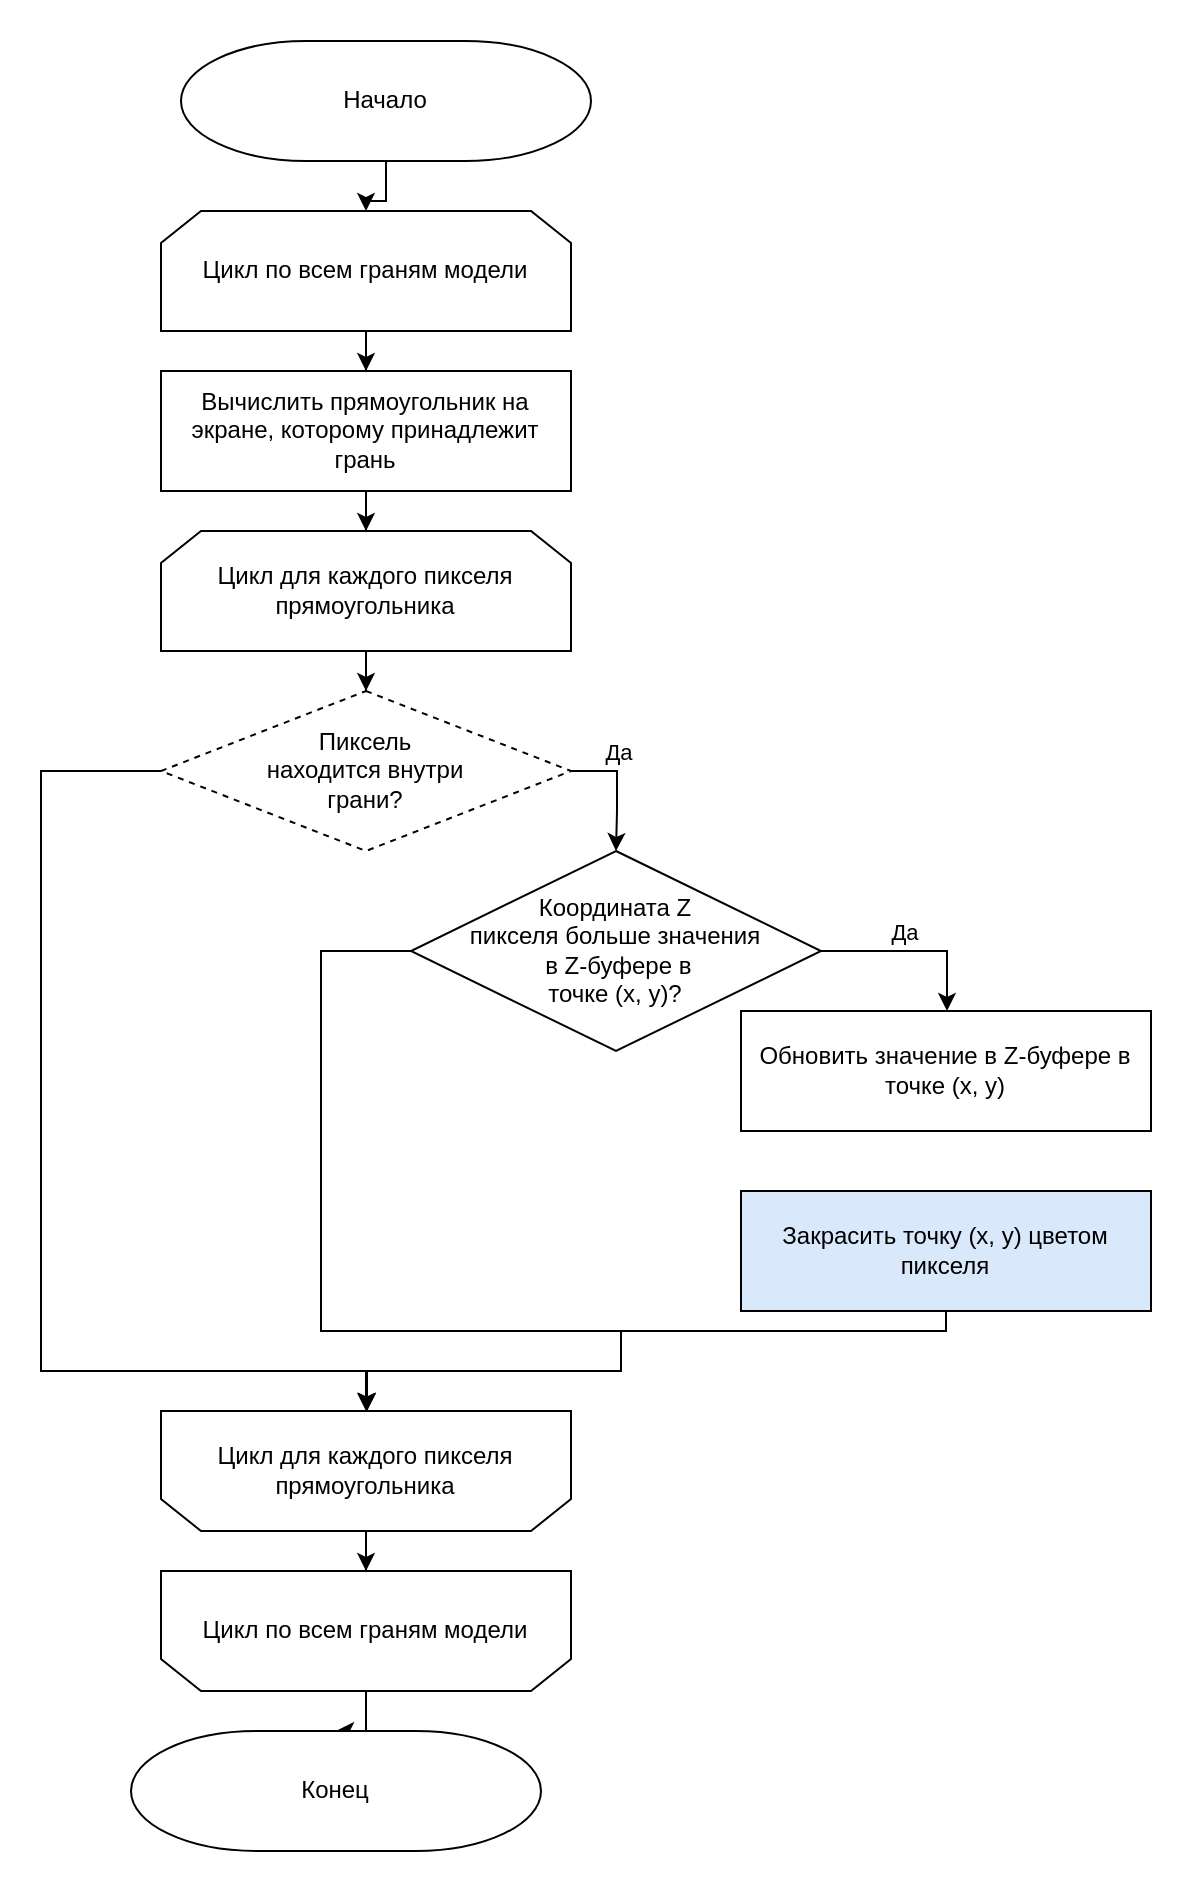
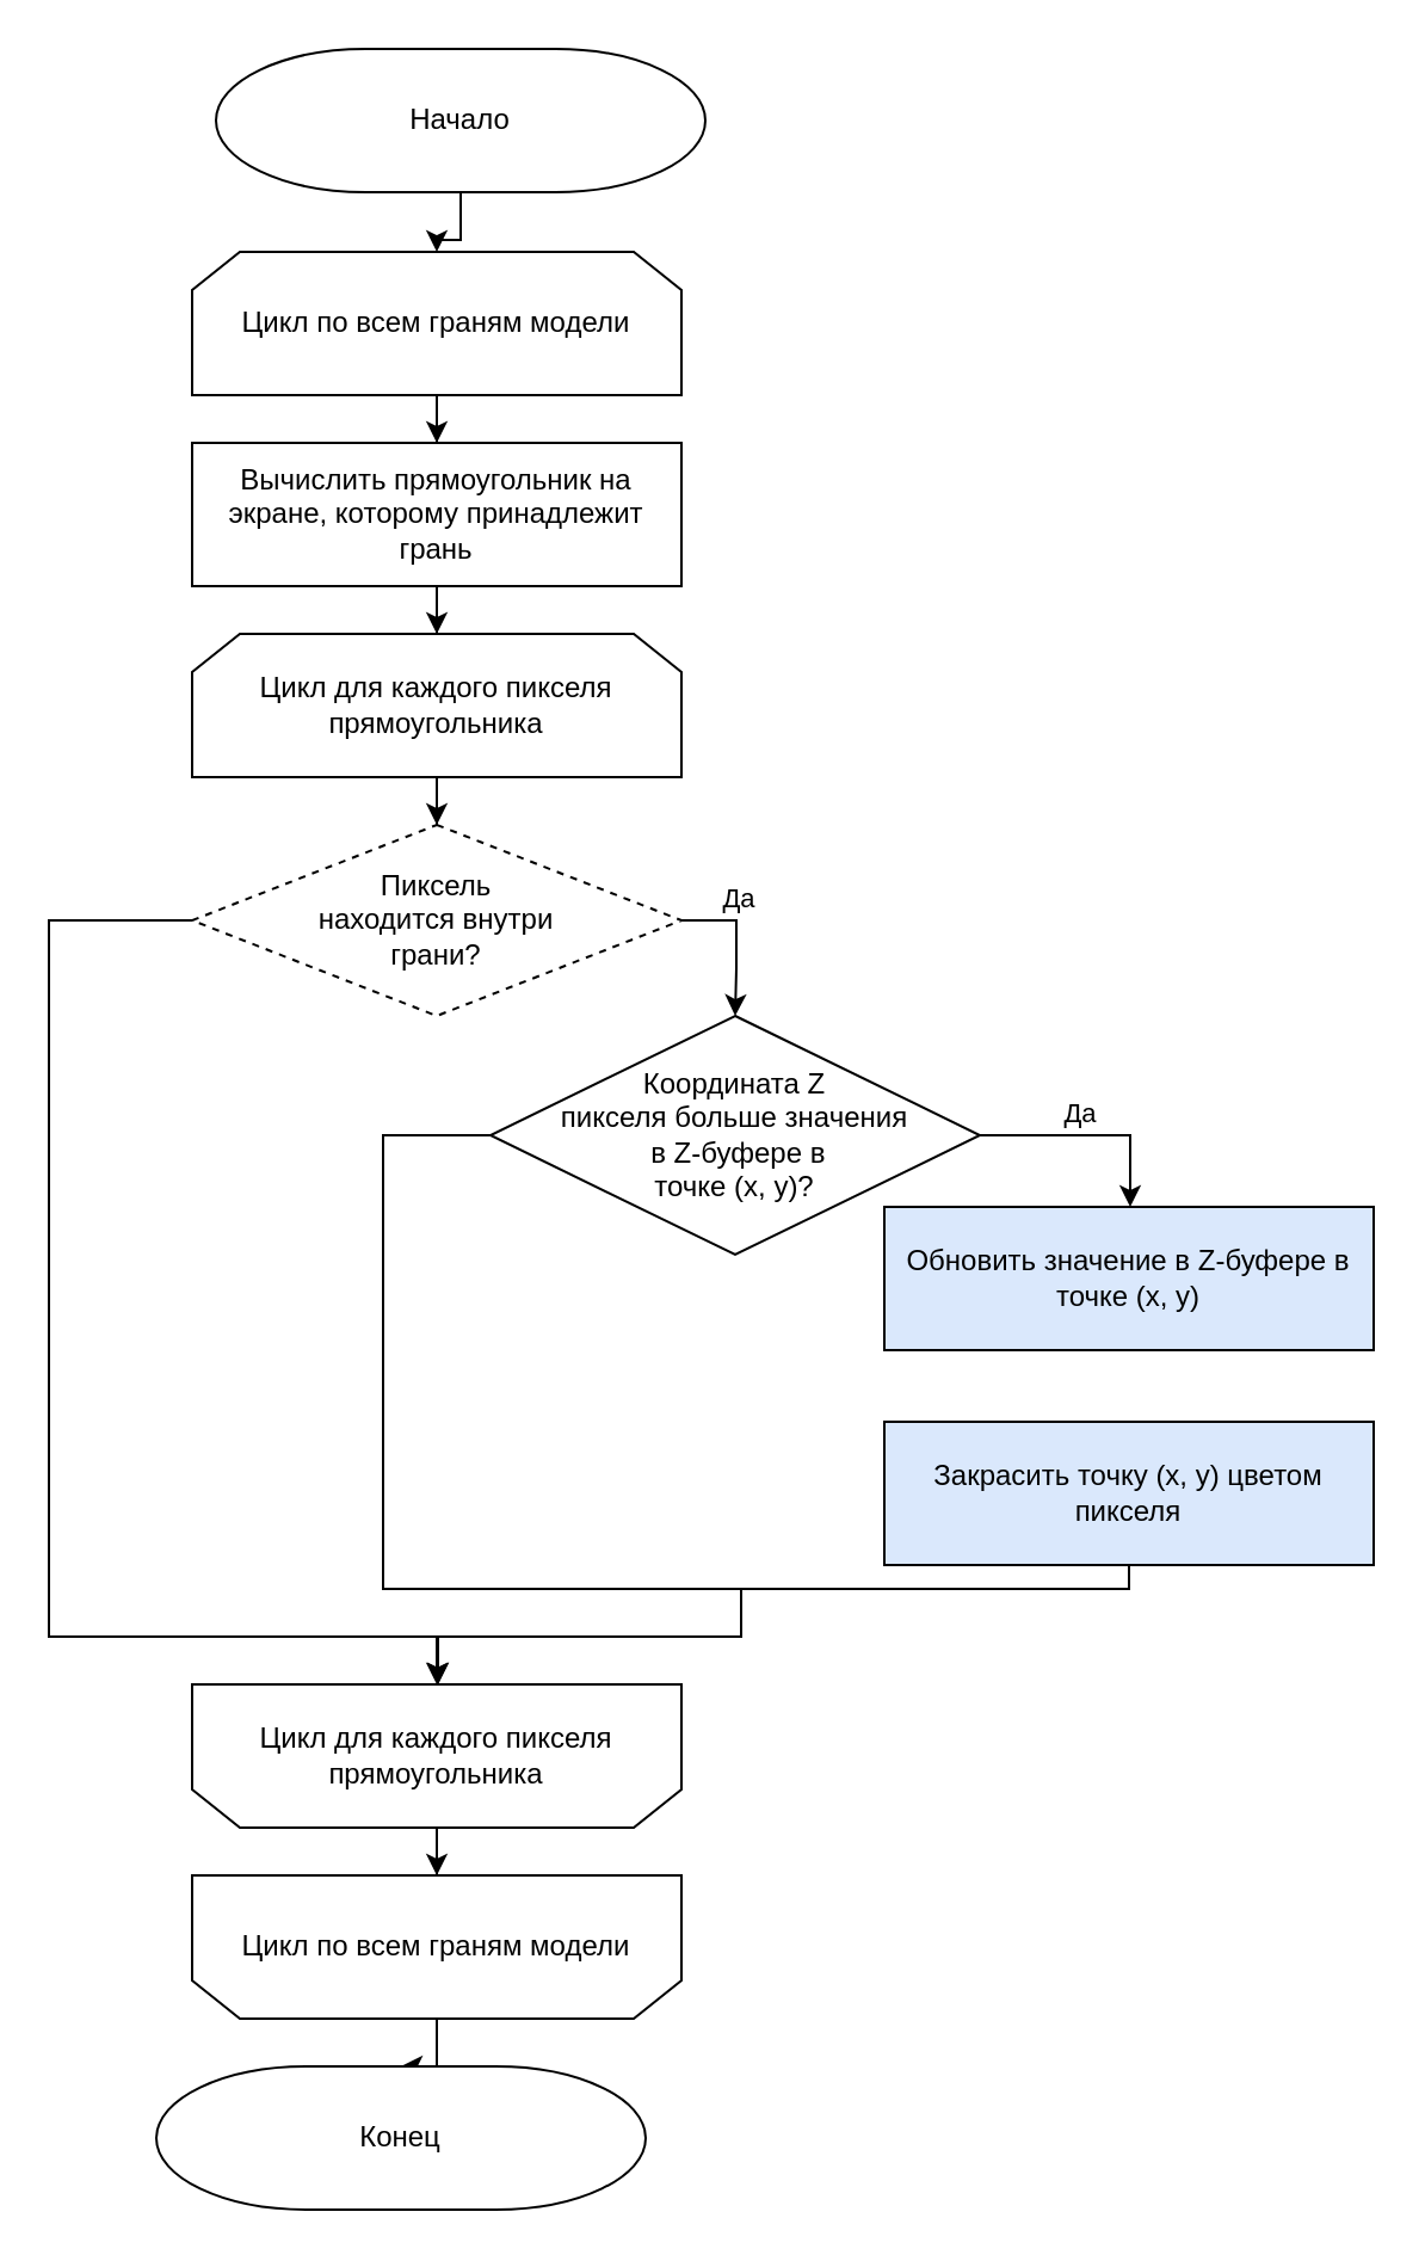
- <mxCell id="18" value="Обновить значение в Z-буфере в точке (x, y)" style="rounded=0;whiteSpace=wrap;html=1;" vertex="1" parent="1"><mxGeometry x="370" y="505" width="205" height="60" as="geometry" /></mxCell>
+ <mxCell id="18" value="Обновить значение в Z-буфере в точке (x, y)" style="rounded=0;whiteSpace=wrap;html=1;fillColor=#dae8fc;" vertex="1" parent="1"><mxGeometry x="370" y="505" width="205" height="60" as="geometry" /></mxCell>
